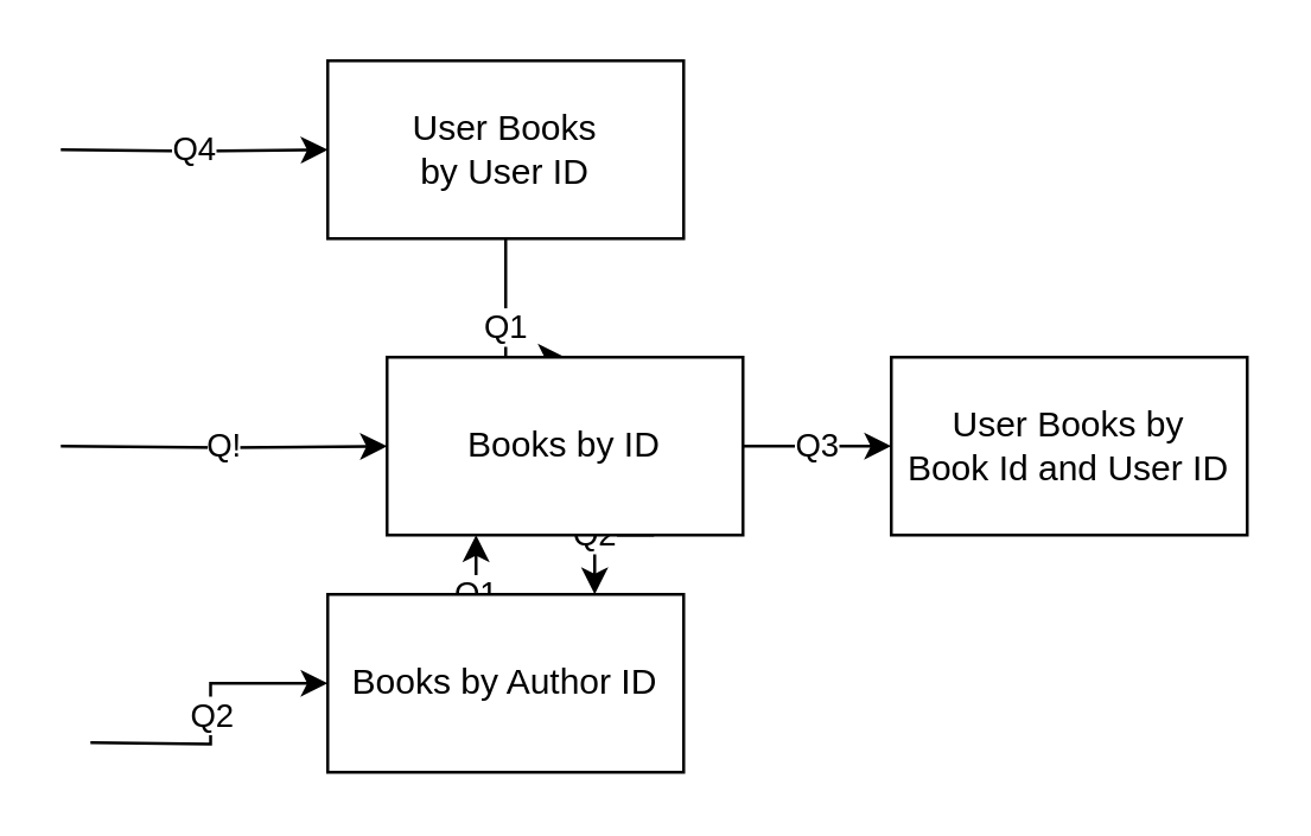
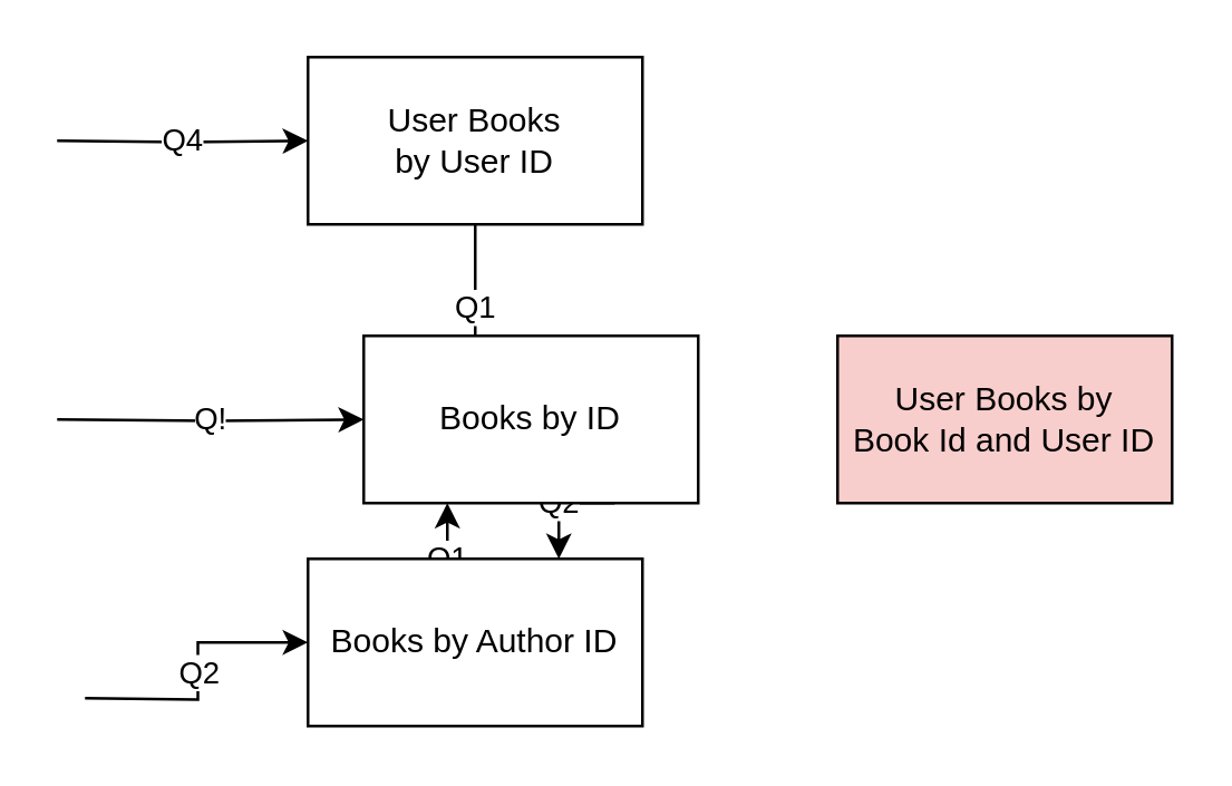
- <mxCell id="2" value="Q1" style="edgeStyle=orthogonalEdgeStyle;rounded=0;orthogonalLoop=1;jettySize=auto;html=1;exitX=0.5;exitY=1;exitDx=0;exitDy=0;entryX=0.5;entryY=0;entryDx=0;entryDy=0;" edge="1" parent="1" source="4" target="8"><mxGeometry relative="1" as="geometry"><Array as="points"><mxPoint x="170" y="100" /><mxPoint x="170" y="100" /></Array></mxGeometry></mxCell>
+ <mxCell id="2" value="Q1" style="edgeStyle=orthogonalEdgeStyle;rounded=0;orthogonalLoop=1;jettySize=auto;html=1;exitX=0.5;exitY=1;exitDx=0;exitDy=0;entryX=0.5;entryY=0;entryDx=0;entryDy=0;endArrow=none;" edge="1" parent="1" source="4" target="8"><mxGeometry relative="1" as="geometry"><Array as="points"><mxPoint x="170" y="100" /><mxPoint x="170" y="100" /></Array></mxGeometry></mxCell>
- <mxCell id="7" value="Q3" style="edgeStyle=orthogonalEdgeStyle;rounded=0;orthogonalLoop=1;jettySize=auto;html=1;entryX=0;entryY=0.5;entryDx=0;entryDy=0;" edge="1" parent="1" source="8" target="12"><mxGeometry relative="1" as="geometry" /></mxCell>
- <mxCell id="12" value="User Books by&lt;br&gt;Book Id and User ID" style="rounded=0;whiteSpace=wrap;html=1;" vertex="1" parent="1"><mxGeometry x="300" y="120" width="120" height="60" as="geometry" /></mxCell>
+ <mxCell id="12" value="User Books by&lt;br&gt;Book Id and User ID" style="rounded=0;whiteSpace=wrap;html=1;fillColor=#f8cecc;" vertex="1" parent="1"><mxGeometry x="300" y="120" width="120" height="60" as="geometry" /></mxCell>
